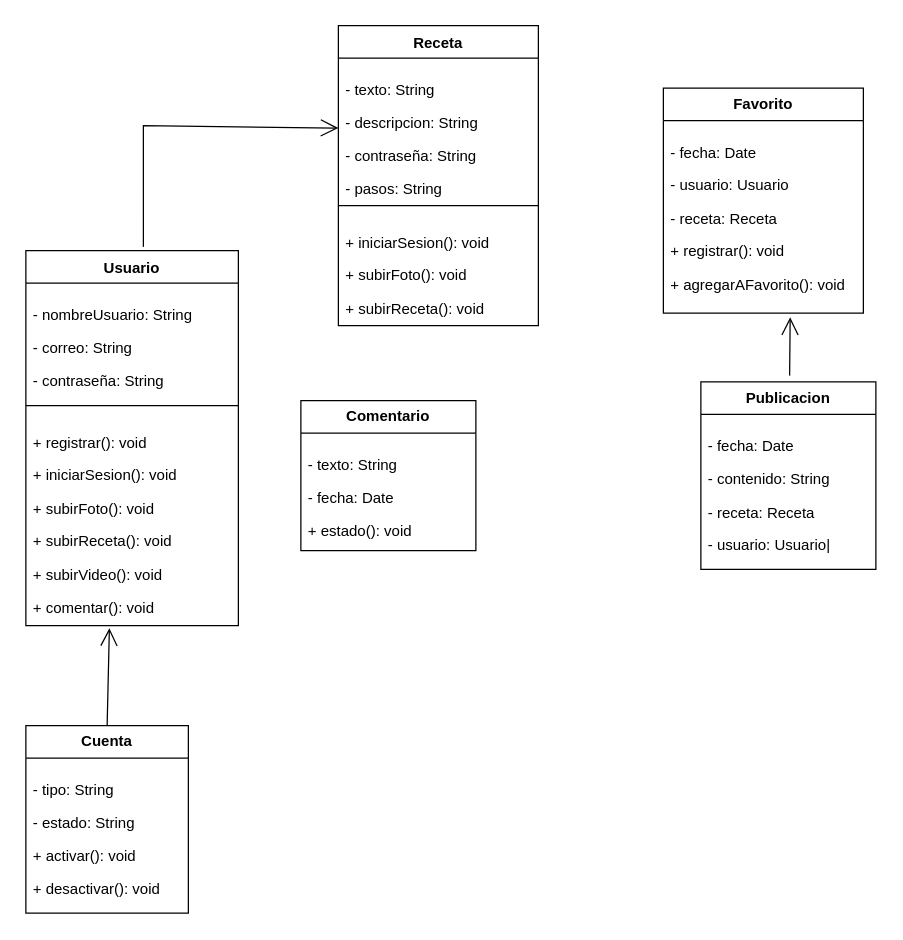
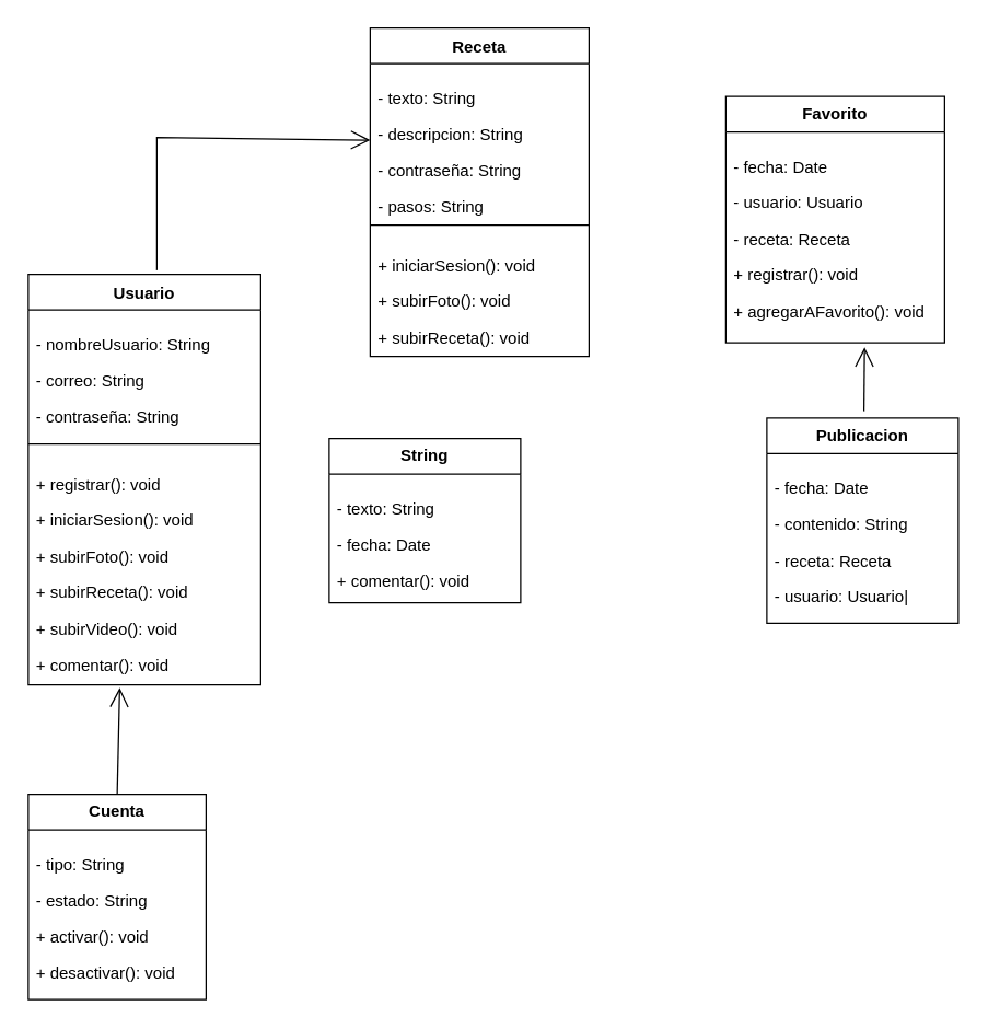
- <mxCell id="10" value="&lt;b&gt;Comentario&lt;/b&gt;" style="swimlane;fontStyle=0;childLayout=stackLayout;horizontal=1;startSize=26;fillColor=none;horizontalStack=0;resizeParent=1;resizeParentMax=0;resizeLast=0;collapsible=1;marginBottom=0;whiteSpace=wrap;html=1;" vertex="1" parent="1"><mxGeometry x="240" y="320" width="140" height="120" as="geometry" /></mxCell>
+ <mxCell id="10" value="&lt;b&gt;String&lt;/b&gt;" style="swimlane;fontStyle=0;childLayout=stackLayout;horizontal=1;startSize=26;fillColor=none;horizontalStack=0;resizeParent=1;resizeParentMax=0;resizeLast=0;collapsible=1;marginBottom=0;whiteSpace=wrap;html=1;" vertex="1" parent="1"><mxGeometry x="240" y="320" width="140" height="120" as="geometry" /></mxCell>
- <mxCell id="11" value="&lt;p data-pm-slice=&quot;1 1 []&quot;&gt;- texto: String &lt;/p&gt;&lt;p&gt;- fecha: Date  &lt;/p&gt;&lt;p&gt;+ estado():  void&lt;/p&gt;" style="text;strokeColor=none;fillColor=none;align=left;verticalAlign=top;spacingLeft=4;spacingRight=4;overflow=hidden;rotatable=0;points=[[0,0.5],[1,0.5]];portConstraint=eastwest;whiteSpace=wrap;html=1;" vertex="1" parent="10"><mxGeometry y="26" width="140" height="94" as="geometry" /></mxCell>
+ <mxCell id="11" value="&lt;p data-pm-slice=&quot;1 1 []&quot;&gt;- texto: String &lt;/p&gt;&lt;p&gt;- fecha: Date  &lt;/p&gt;&lt;p&gt;+ comentar():  void&lt;/p&gt;" style="text;strokeColor=none;fillColor=none;align=left;verticalAlign=top;spacingLeft=4;spacingRight=4;overflow=hidden;rotatable=0;points=[[0,0.5],[1,0.5]];portConstraint=eastwest;whiteSpace=wrap;html=1;" vertex="1" parent="10"><mxGeometry y="26" width="140" height="94" as="geometry" /></mxCell>
